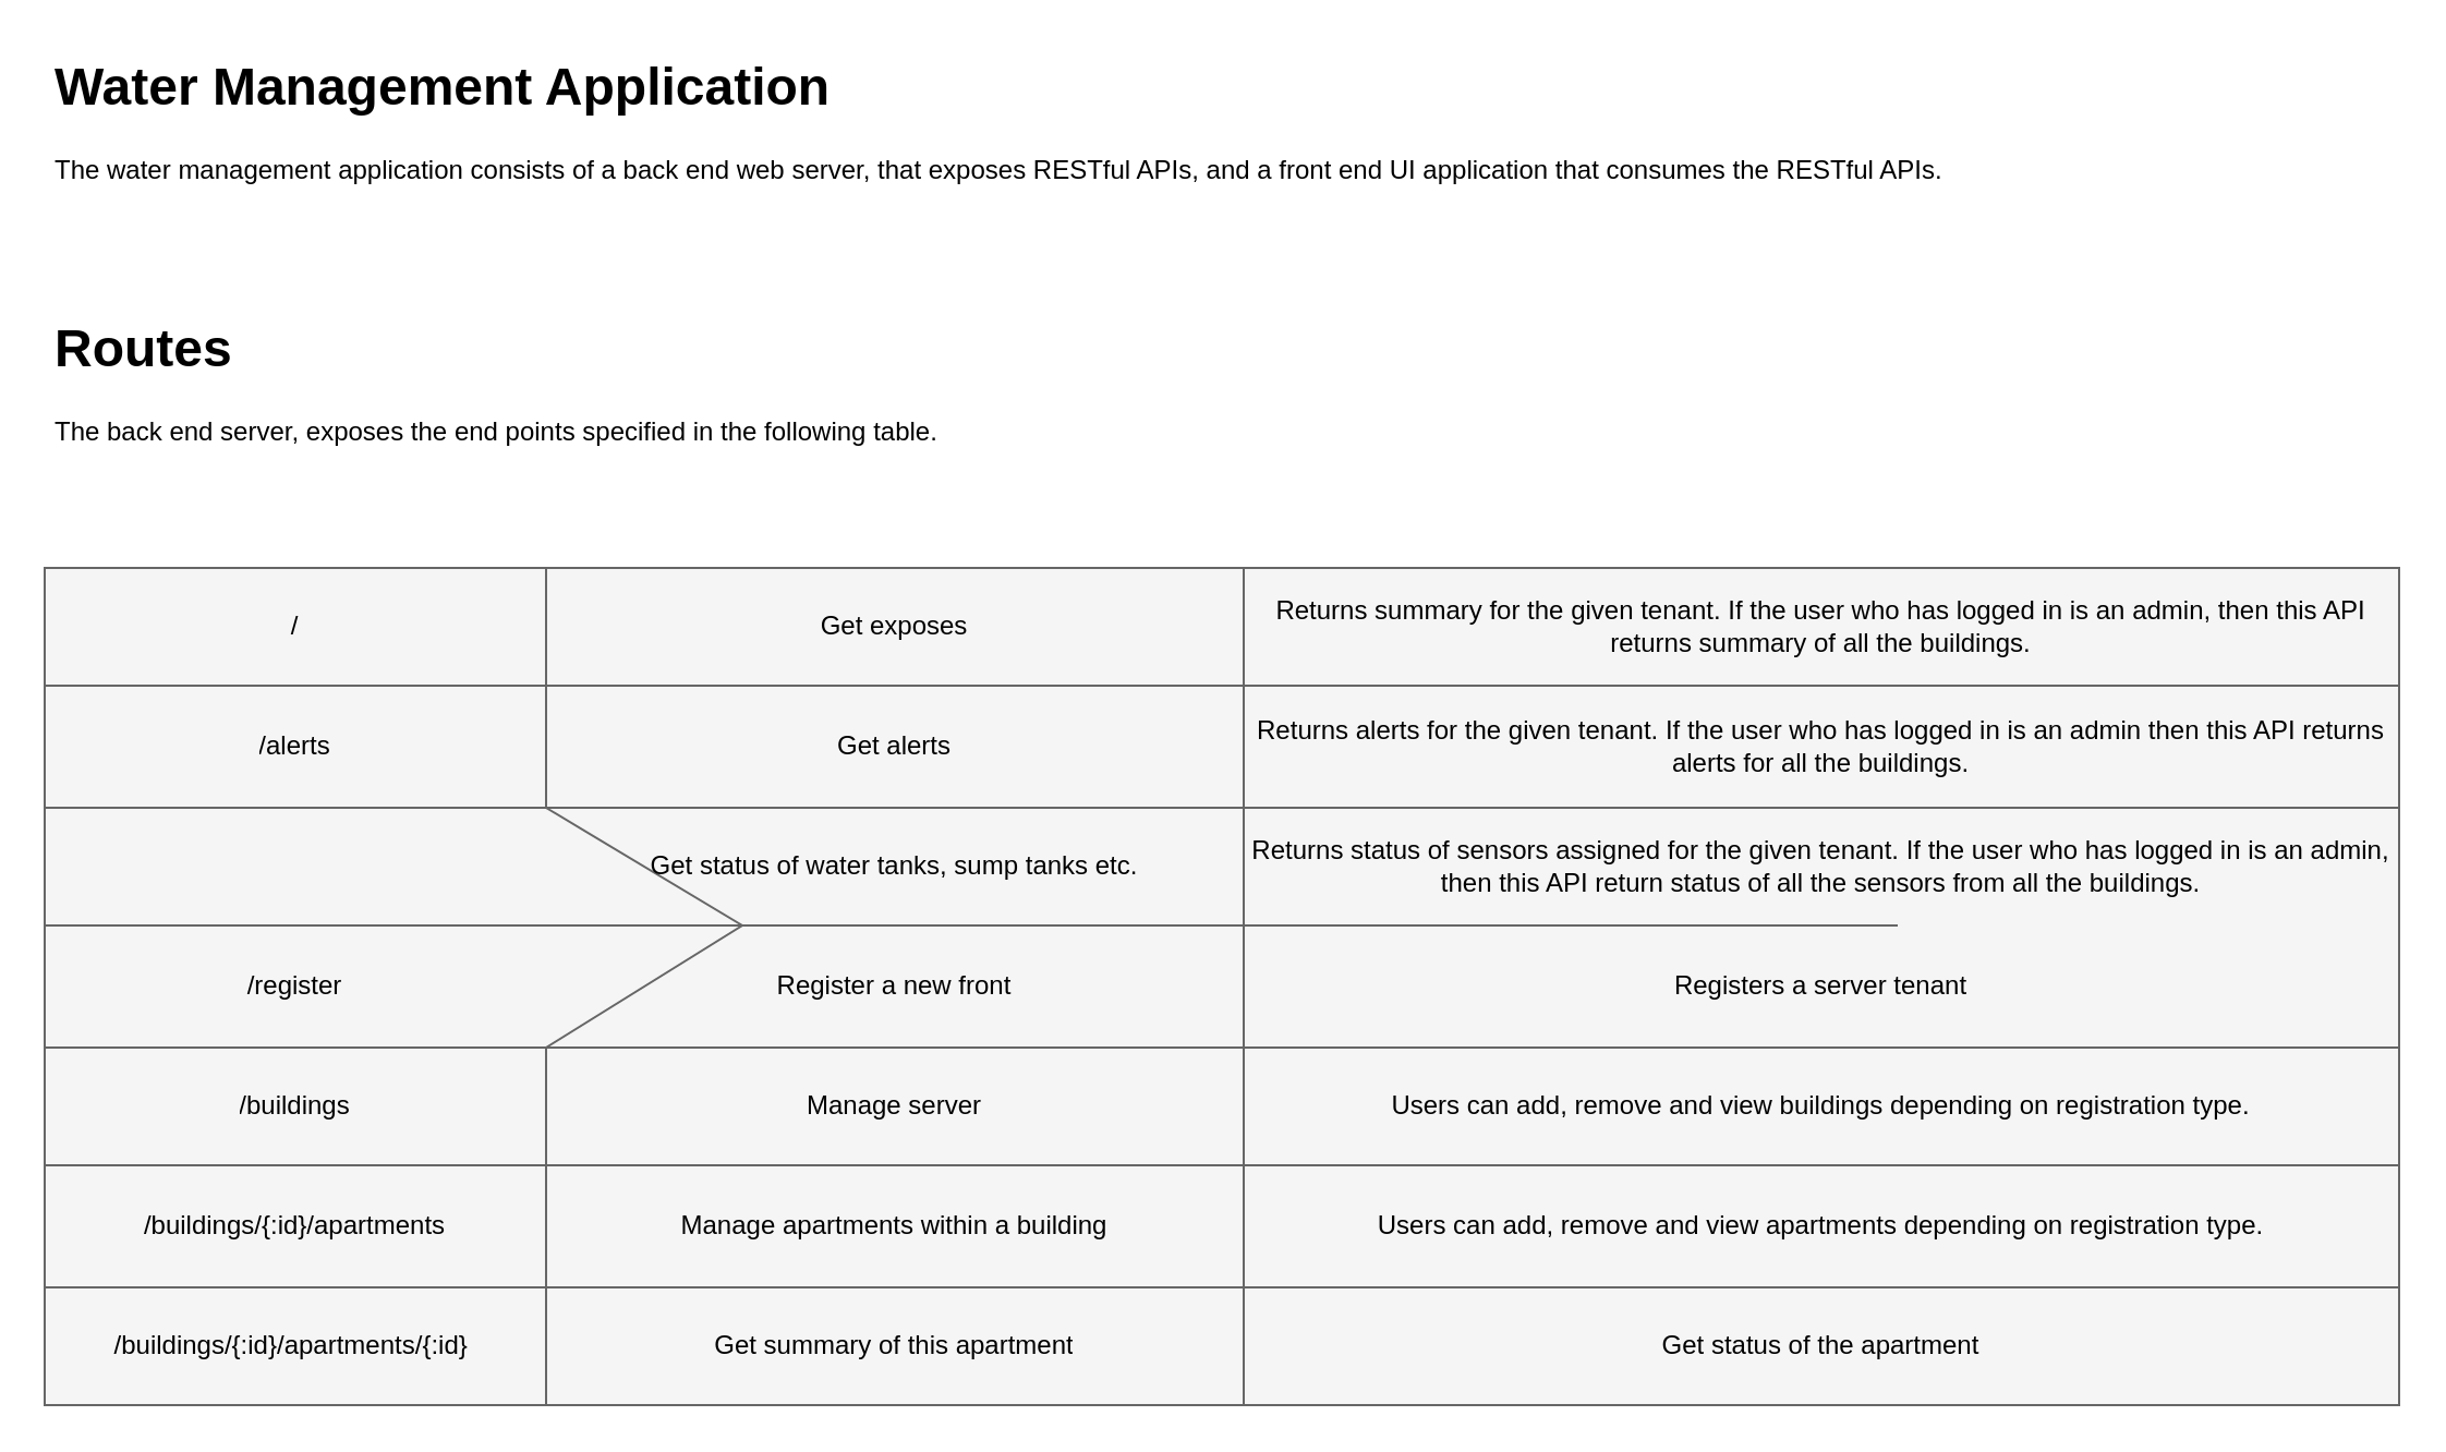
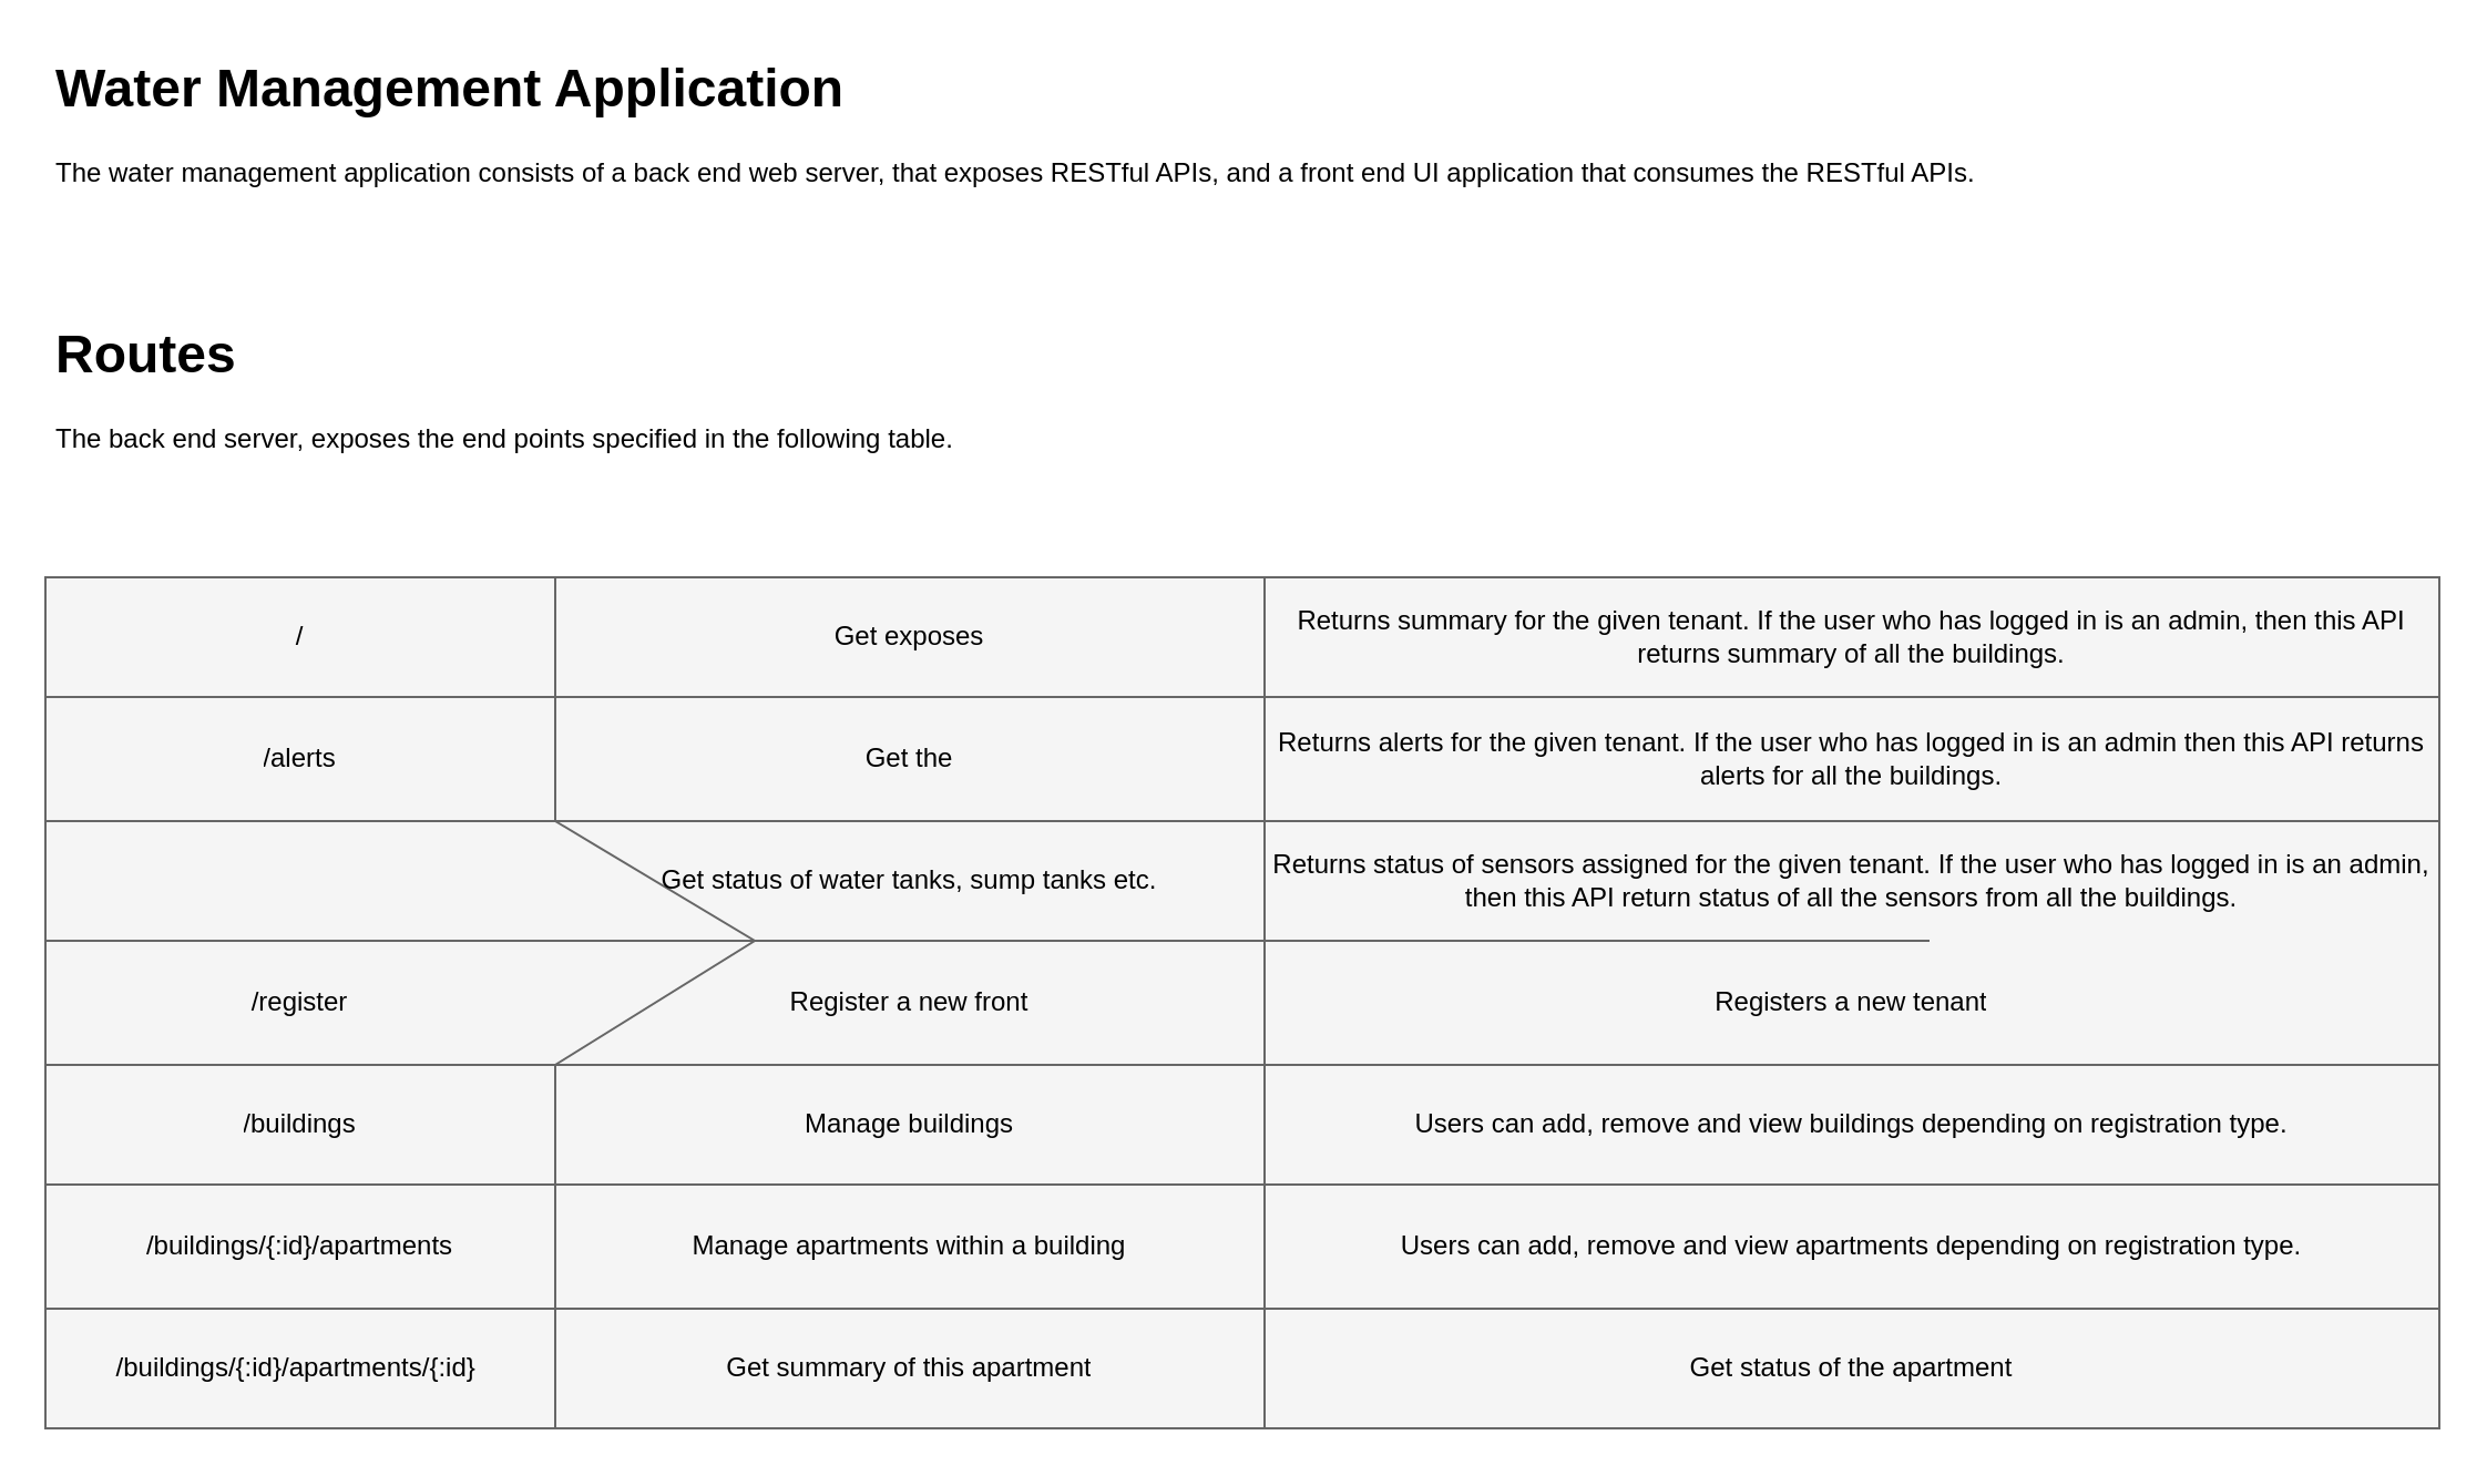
- <mxCell id="9" value="Get alerts" style="shape=partialRectangle;html=1;whiteSpace=wrap;connectable=0;overflow=hidden;fillColor=none;top=0;left=0;bottom=0;right=0;pointerEvents=1;" vertex="1" parent="7"><mxGeometry x="230" width="320" height="56" as="geometry"><mxRectangle width="320" height="56" as="alternateBounds" /></mxGeometry></mxCell>
+ <mxCell id="9" value="Get the" style="shape=partialRectangle;html=1;whiteSpace=wrap;connectable=0;overflow=hidden;fillColor=none;top=0;left=0;bottom=0;right=0;pointerEvents=1;" vertex="1" parent="7"><mxGeometry x="230" width="320" height="56" as="geometry"><mxRectangle width="320" height="56" as="alternateBounds" /></mxGeometry></mxCell>
- <mxCell id="17" value="Registers a server tenant" style="shape=partialRectangle;html=1;whiteSpace=wrap;connectable=0;overflow=hidden;fillColor=none;top=0;left=0;bottom=0;right=0;pointerEvents=1;" vertex="1" parent="14"><mxGeometry x="550" width="530" height="56" as="geometry"><mxRectangle width="530" height="56" as="alternateBounds" /></mxGeometry></mxCell>
+ <mxCell id="17" value="Registers a new tenant" style="shape=partialRectangle;html=1;whiteSpace=wrap;connectable=0;overflow=hidden;fillColor=none;top=0;left=0;bottom=0;right=0;pointerEvents=1;" vertex="1" parent="14"><mxGeometry x="550" width="530" height="56" as="geometry"><mxRectangle width="530" height="56" as="alternateBounds" /></mxGeometry></mxCell>
- <mxCell id="20" value="Manage server" style="shape=partialRectangle;html=1;whiteSpace=wrap;connectable=0;overflow=hidden;fillColor=none;top=0;left=0;bottom=0;right=0;pointerEvents=1;" vertex="1" parent="18"><mxGeometry x="230" width="320" height="54" as="geometry"><mxRectangle width="320" height="54" as="alternateBounds" /></mxGeometry></mxCell>
+ <mxCell id="20" value="Manage buildings" style="shape=partialRectangle;html=1;whiteSpace=wrap;connectable=0;overflow=hidden;fillColor=none;top=0;left=0;bottom=0;right=0;pointerEvents=1;" vertex="1" parent="18"><mxGeometry x="230" width="320" height="54" as="geometry"><mxRectangle width="320" height="54" as="alternateBounds" /></mxGeometry></mxCell>
